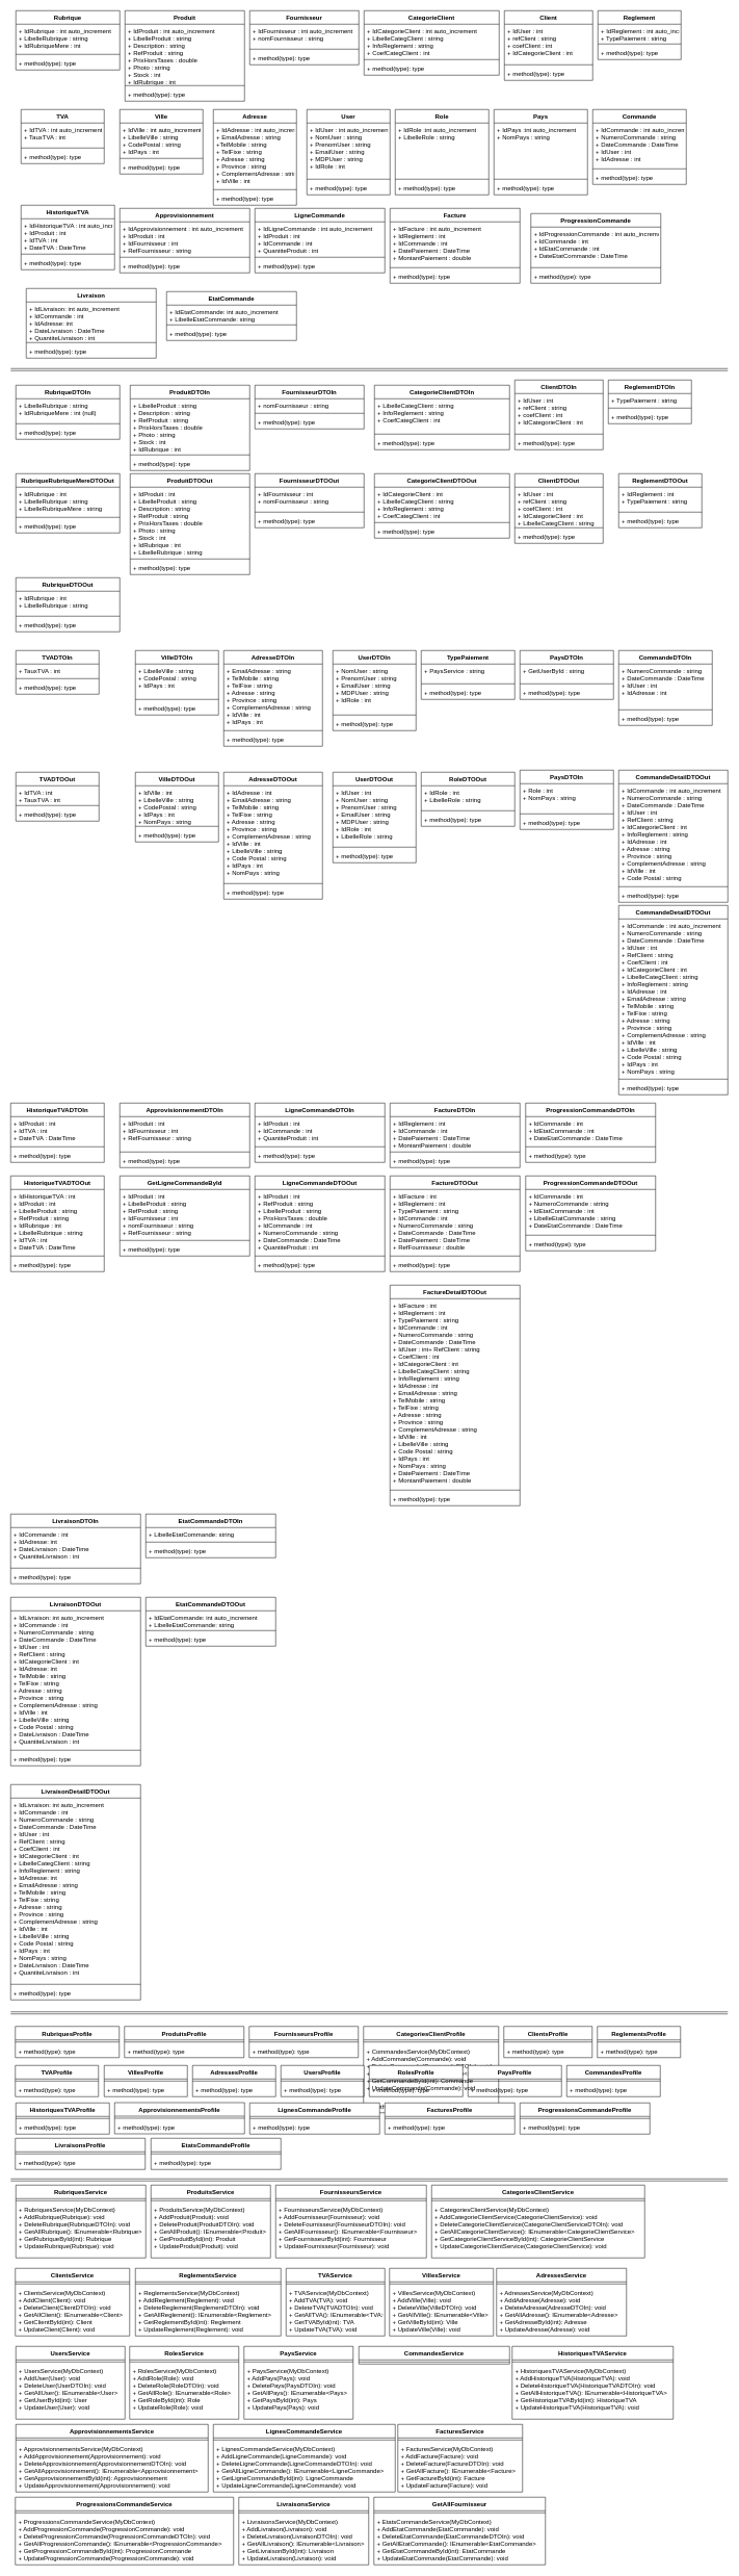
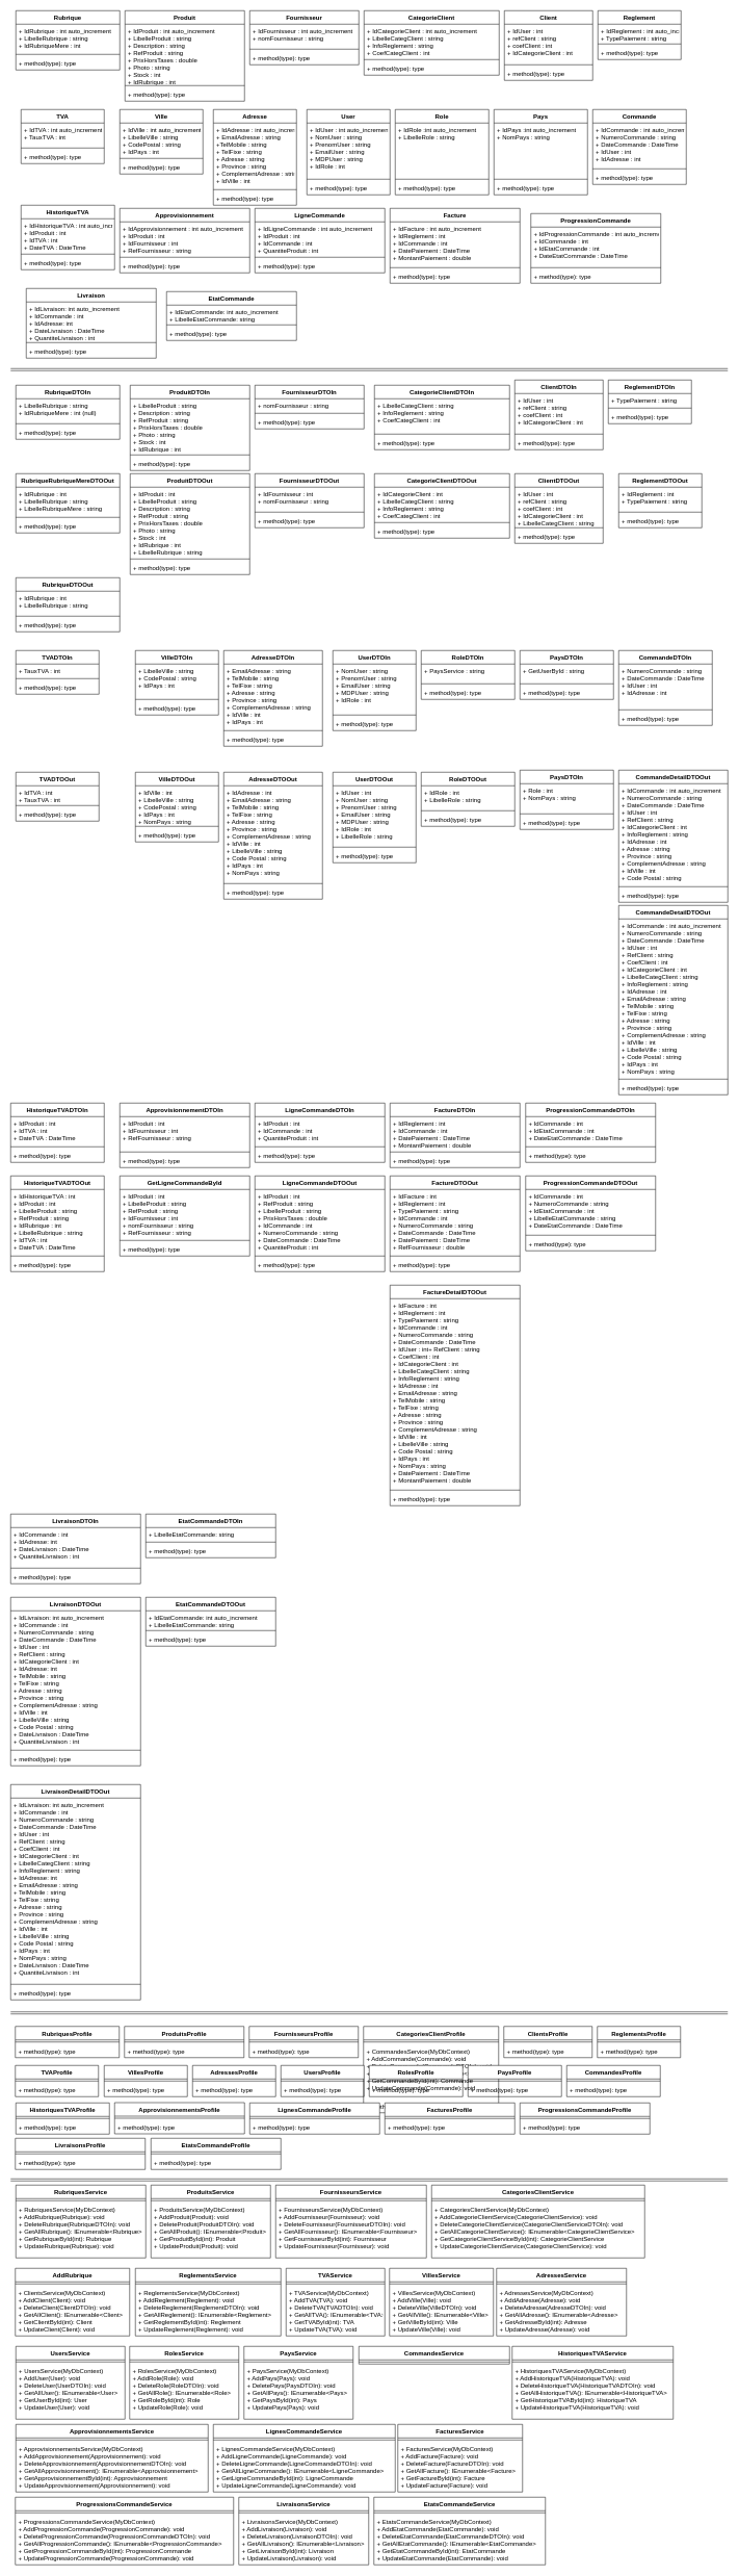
- <mxCell id="167" value="TypePaiement" style="swimlane;fontStyle=1;align=center;verticalAlign=top;childLayout=stackLayout;horizontal=1;startSize=26;horizontalStack=0;resizeParent=1;resizeParentMax=0;resizeLast=0;collapsible=1;marginBottom=0;" parent="1" vertex="1"><mxGeometry x="810" y="1250" width="180" height="94" as="geometry" /></mxCell>
+ <mxCell id="167" value="RoleDTOIn" style="swimlane;fontStyle=1;align=center;verticalAlign=top;childLayout=stackLayout;horizontal=1;startSize=26;horizontalStack=0;resizeParent=1;resizeParentMax=0;resizeLast=0;collapsible=1;marginBottom=0;" parent="1" vertex="1"><mxGeometry x="810" y="1250" width="180" height="94" as="geometry" /></mxCell>
- <mxCell id="328" value="ClientsService" style="swimlane;fontStyle=1;align=center;verticalAlign=top;childLayout=stackLayout;horizontal=1;startSize=26;horizontalStack=0;resizeParent=1;resizeParentMax=0;resizeLast=0;collapsible=1;marginBottom=0;" parent="1" vertex="1"><mxGeometry x="29" y="4360" width="220" height="130" as="geometry" /></mxCell>
+ <mxCell id="328" value="AddRubrique" style="swimlane;fontStyle=1;align=center;verticalAlign=top;childLayout=stackLayout;horizontal=1;startSize=26;horizontalStack=0;resizeParent=1;resizeParentMax=0;resizeLast=0;collapsible=1;marginBottom=0;" parent="1" vertex="1"><mxGeometry x="29" y="4360" width="220" height="130" as="geometry" /></mxCell>
- <mxCell id="378" value="GetAllFournisseur" style="swimlane;fontStyle=1;align=center;verticalAlign=top;childLayout=stackLayout;horizontal=1;startSize=26;horizontalStack=0;resizeParent=1;resizeParentMax=0;resizeLast=0;collapsible=1;marginBottom=0;" parent="1" vertex="1"><mxGeometry x="719" y="4800" width="330" height="130" as="geometry" /></mxCell>
+ <mxCell id="378" value="EtatsCommandeService" style="swimlane;fontStyle=1;align=center;verticalAlign=top;childLayout=stackLayout;horizontal=1;startSize=26;horizontalStack=0;resizeParent=1;resizeParentMax=0;resizeLast=0;collapsible=1;marginBottom=0;" parent="1" vertex="1"><mxGeometry x="719" y="4800" width="330" height="130" as="geometry" /></mxCell>
